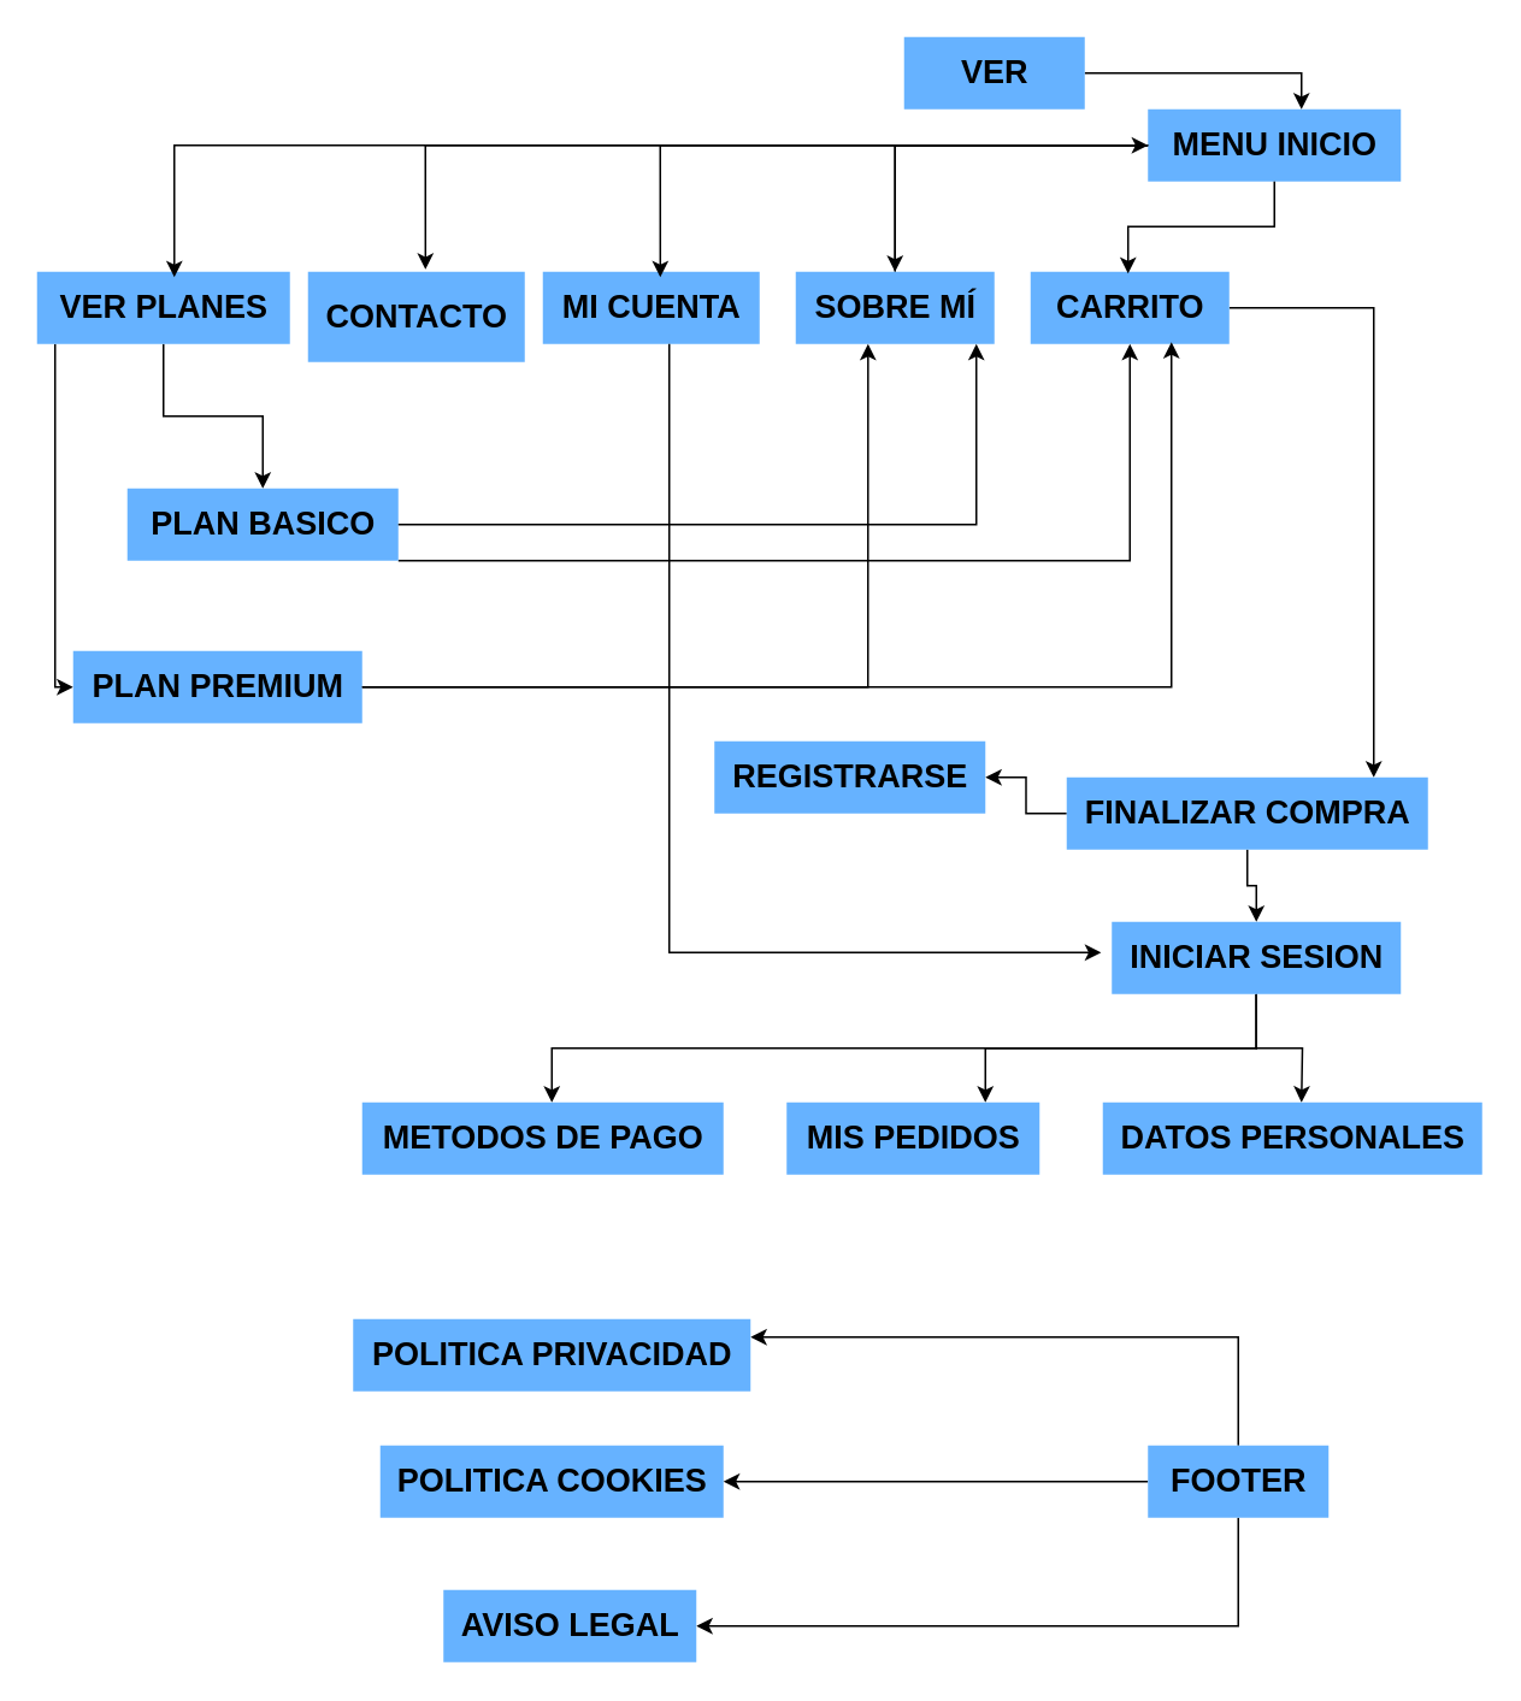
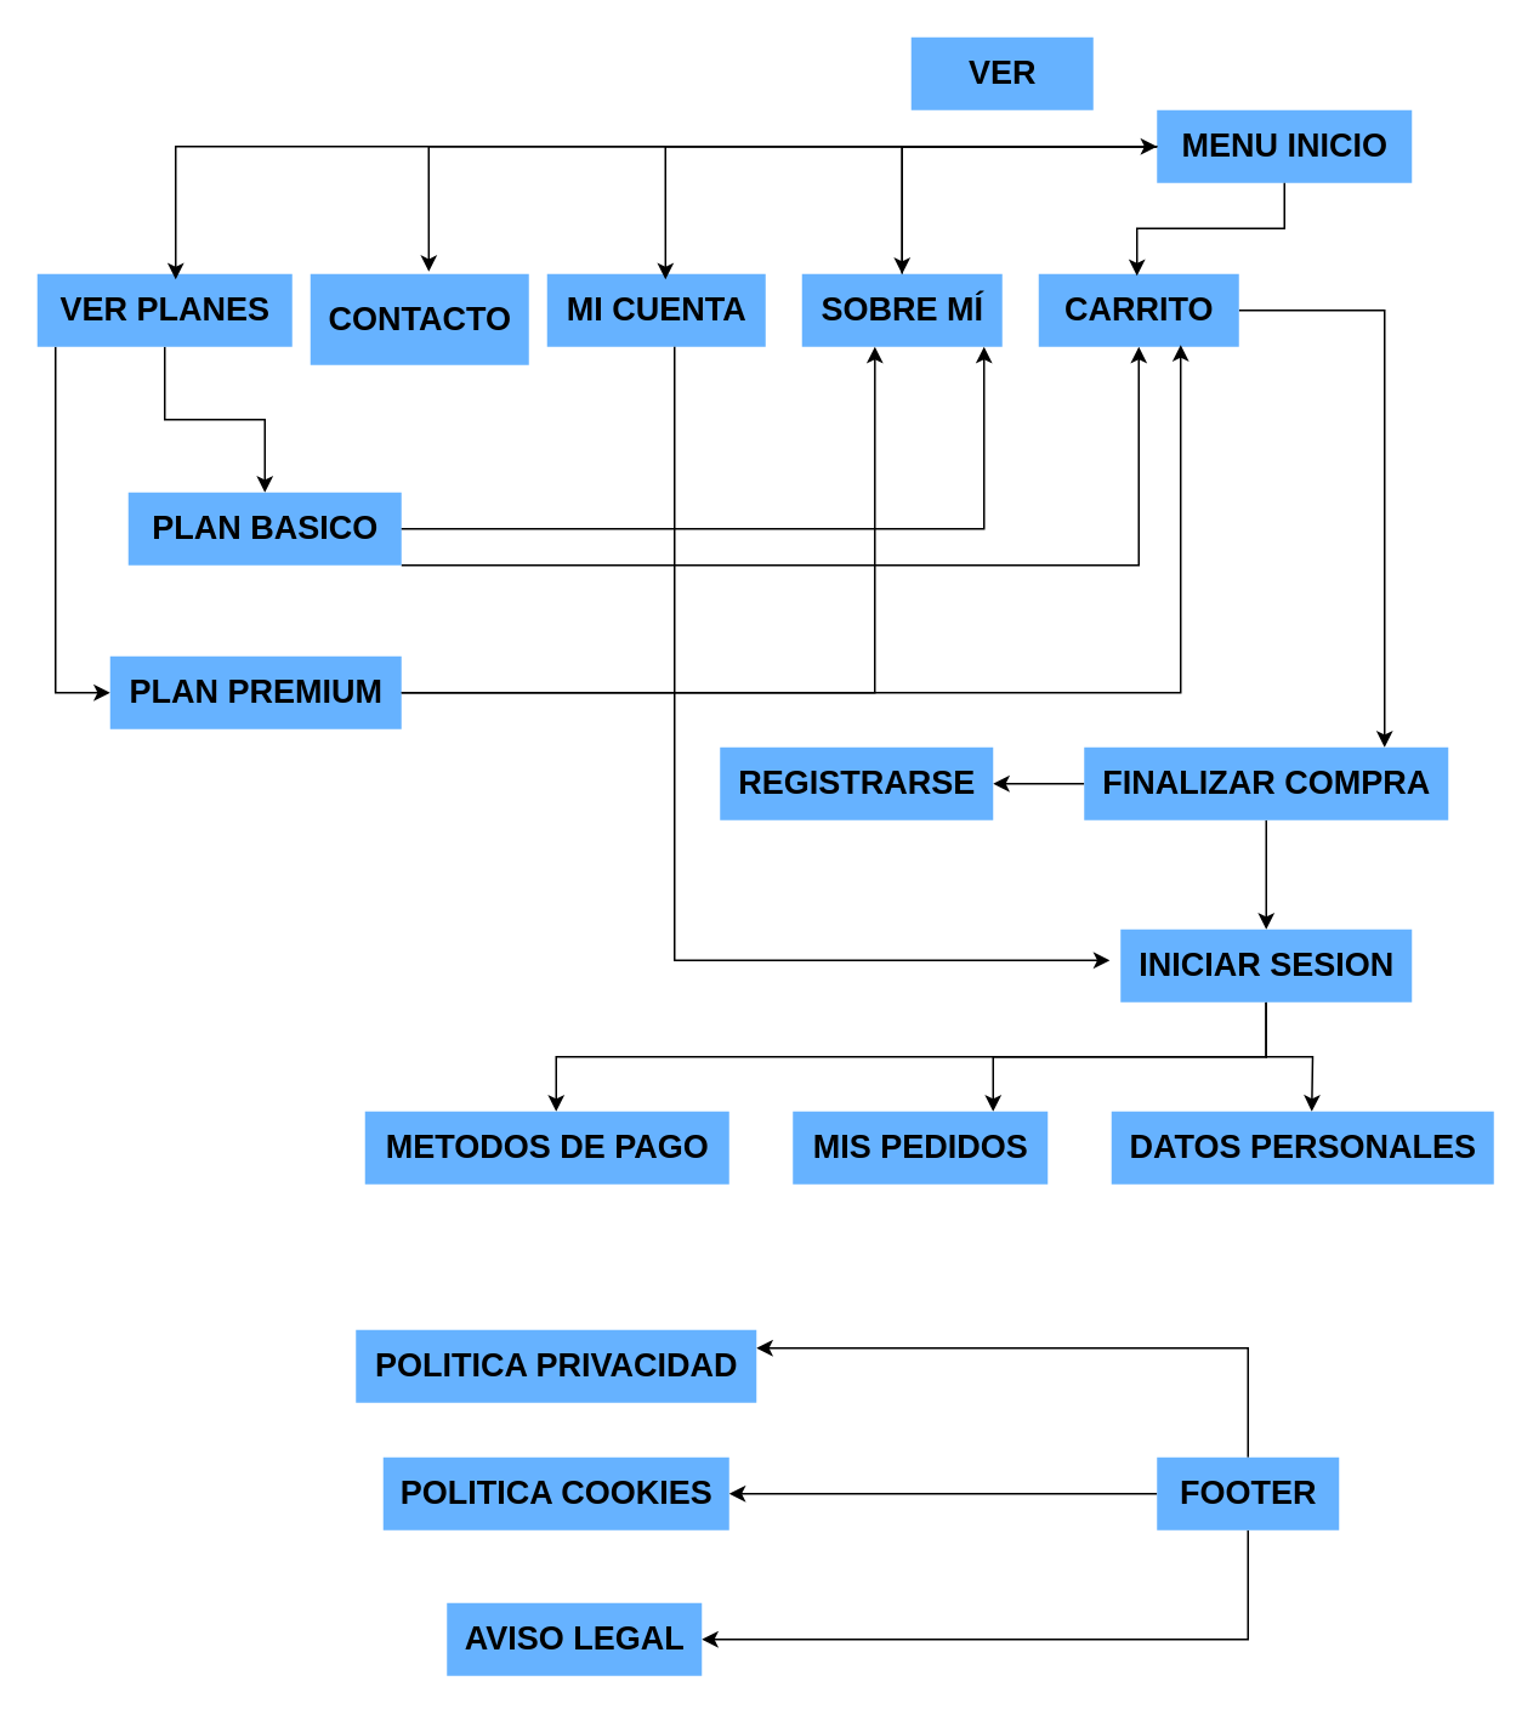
- <mxCell id="39" style="edgeStyle=orthogonalEdgeStyle;rounded=0;orthogonalLoop=1;jettySize=auto;html=1;" edge="1" parent="1" source="40" target="3"><mxGeometry relative="1" as="geometry"><Array as="points"><mxPoint x="720" y="40" /></Array></mxGeometry></mxCell>
- <mxCell id="11" value="PLAN PREMIUM" style="text;html=1;align=center;verticalAlign=middle;resizable=0;points=[];autosize=1;strokeColor=none;fillColor=#66B2FF;fontStyle=1;fontSize=18;" parent="1" vertex="1"><mxGeometry x="40" y="360" width="160" height="40" as="geometry" /></mxCell>
+ <mxCell id="11" value="PLAN PREMIUM" style="text;html=1;align=center;verticalAlign=middle;resizable=0;points=[];autosize=1;strokeColor=none;fillColor=#66B2FF;fontStyle=1;fontSize=18;" parent="1" vertex="1"><mxGeometry x="60" y="360" width="160" height="40" as="geometry" /></mxCell>
- <mxCell id="16" value="FINALIZAR COMPRA" style="text;html=1;align=center;verticalAlign=middle;resizable=0;points=[];autosize=1;strokeColor=none;fillColor=#66B2FF;fontStyle=1;fontSize=18;" parent="1" vertex="1"><mxGeometry x="590" y="430" width="200" height="40" as="geometry" /></mxCell>
+ <mxCell id="16" value="FINALIZAR COMPRA" style="text;html=1;align=center;verticalAlign=middle;resizable=0;points=[];autosize=1;strokeColor=none;fillColor=#66B2FF;fontStyle=1;fontSize=18;" parent="1" vertex="1"><mxGeometry x="595" y="410" width="200" height="40" as="geometry" /></mxCell>
